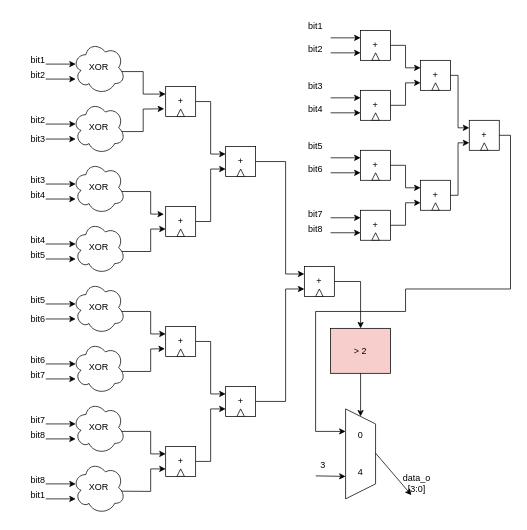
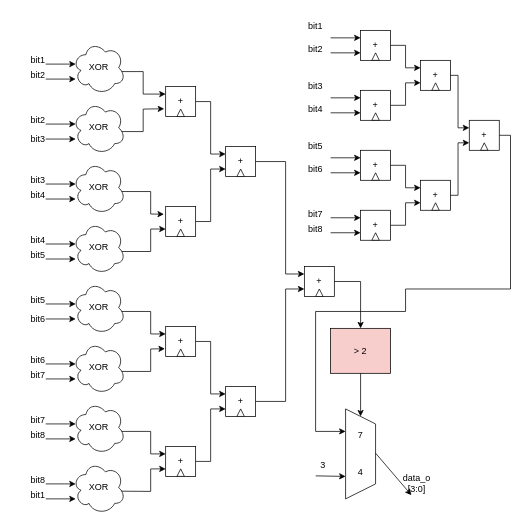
- <mxCell id="47" value="0" style="text;html=1;align=center;verticalAlign=middle;whiteSpace=wrap;rounded=0;" parent="1" vertex="1"><mxGeometry x="465" y="565" width="30" height="30" as="geometry" /></mxCell>
+ <mxCell id="47" value="7" style="text;html=1;align=center;verticalAlign=middle;whiteSpace=wrap;rounded=0;" parent="1" vertex="1"><mxGeometry x="465" y="565" width="30" height="30" as="geometry" /></mxCell>
